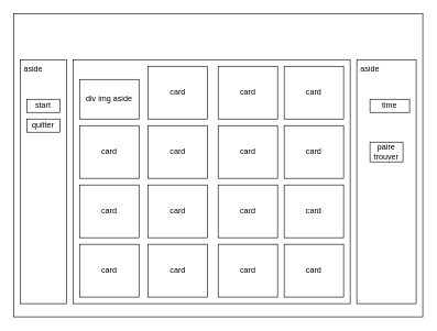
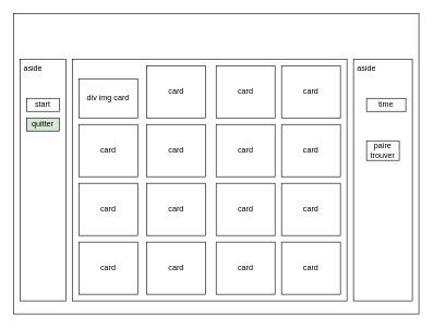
- <mxCell id="6" value="div img aside" style="rounded=0;whiteSpace=wrap;html=1;" vertex="1" parent="1"><mxGeometry x="120" y="120" width="90" height="60" as="geometry" /></mxCell>
+ <mxCell id="6" value="div img card" style="rounded=0;whiteSpace=wrap;html=1;" vertex="1" parent="1"><mxGeometry x="120" y="120" width="90" height="60" as="geometry" /></mxCell>
- <mxCell id="25" value="quitter" style="rounded=0;whiteSpace=wrap;html=1;" vertex="1" parent="1"><mxGeometry x="40" y="180" width="50" height="20" as="geometry" /></mxCell>
+ <mxCell id="25" value="quitter" style="rounded=0;whiteSpace=wrap;html=1;fillColor=#d5e8d4;" vertex="1" parent="1"><mxGeometry x="40" y="180" width="50" height="20" as="geometry" /></mxCell>
